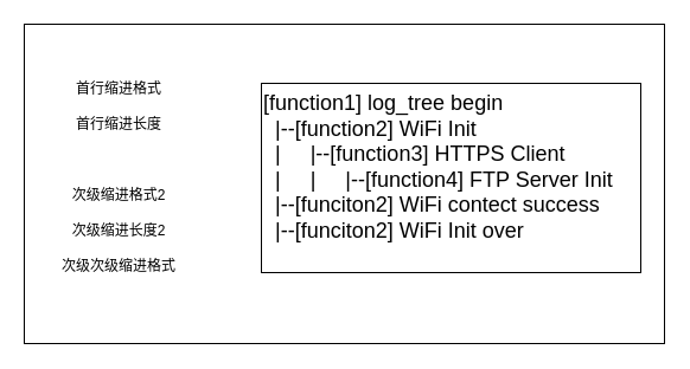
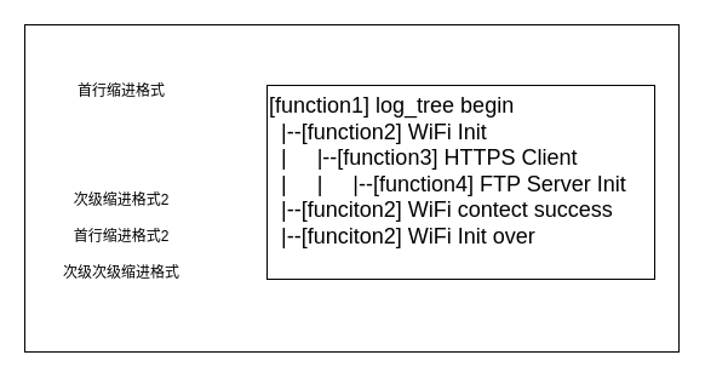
- <mxCell id="7" value="首行缩进长度" style="text;html=1;strokeColor=none;fillColor=none;align=center;verticalAlign=middle;whiteSpace=wrap;rounded=0;" vertex="1" parent="1"><mxGeometry x="45" y="90" width="110" height="30" as="geometry" /></mxCell>
- <mxCell id="9" value="次级缩进长度2" style="text;html=1;strokeColor=none;fillColor=none;align=center;verticalAlign=middle;whiteSpace=wrap;rounded=0;" vertex="1" parent="1"><mxGeometry x="45" y="180" width="110" height="30" as="geometry" /></mxCell>
+ <mxCell id="9" value="首行缩进格式2" style="text;html=1;strokeColor=none;fillColor=none;align=center;verticalAlign=middle;whiteSpace=wrap;rounded=0;" vertex="1" parent="1"><mxGeometry x="45" y="180" width="110" height="30" as="geometry" /></mxCell>
